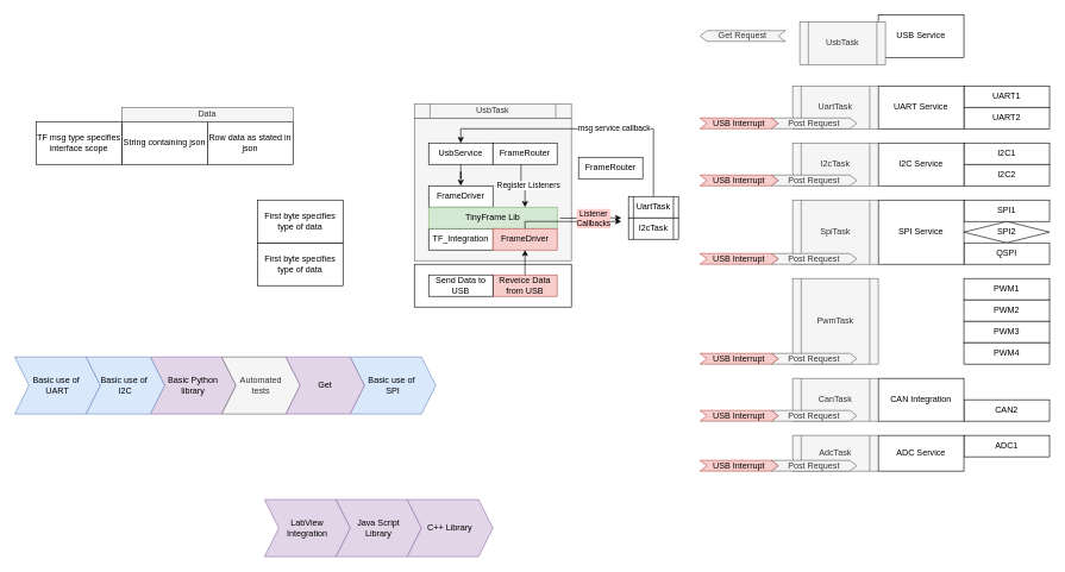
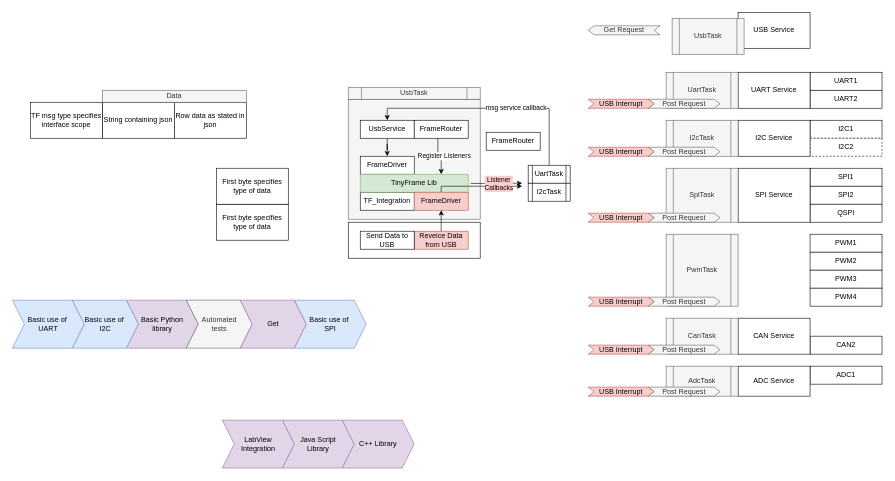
- <mxCell id="7" value="I2C2" style="rounded=0;whiteSpace=wrap;html=1;" parent="1" vertex="1"><mxGeometry x="1350" y="230" width="120" height="30" as="geometry" /></mxCell>
+ <mxCell id="7" value="I2C2" style="rounded=0;whiteSpace=wrap;html=1;dashed=1;" parent="1" vertex="1"><mxGeometry x="1350" y="230" width="120" height="30" as="geometry" /></mxCell>
- <mxCell id="9" value="SPI2" style="rhombus;whiteSpace=wrap;html=1;" parent="1" vertex="1"><mxGeometry x="1350" y="310" width="120" height="30" as="geometry" /></mxCell>
+ <mxCell id="9" value="SPI2" style="rounded=0;whiteSpace=wrap;html=1;" parent="1" vertex="1"><mxGeometry x="1350" y="310" width="120" height="30" as="geometry" /></mxCell>
- <mxCell id="20" value="CAN Integration" style="rounded=0;whiteSpace=wrap;html=1;" parent="1" vertex="1"><mxGeometry x="1230" y="530" width="120" height="60" as="geometry" /></mxCell>
+ <mxCell id="20" value="CAN Service" style="rounded=0;whiteSpace=wrap;html=1;" parent="1" vertex="1"><mxGeometry x="1230" y="530" width="120" height="60" as="geometry" /></mxCell>
